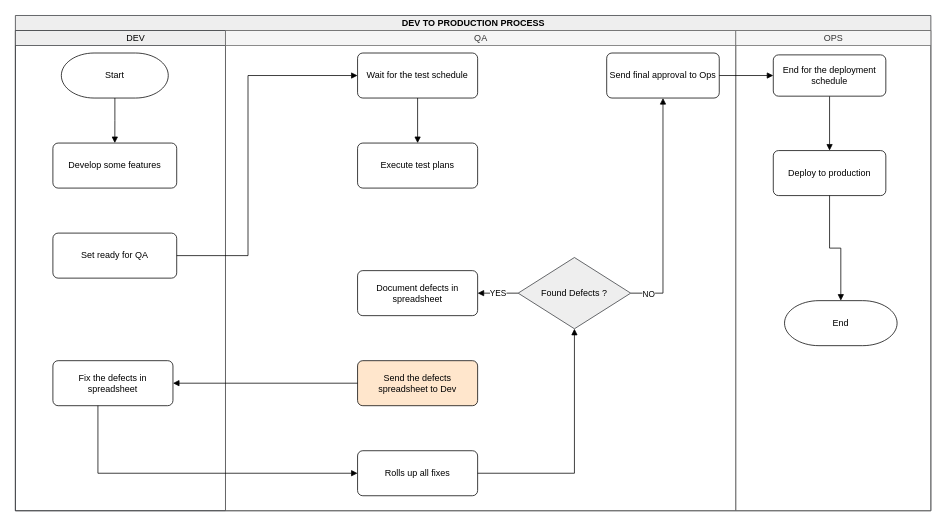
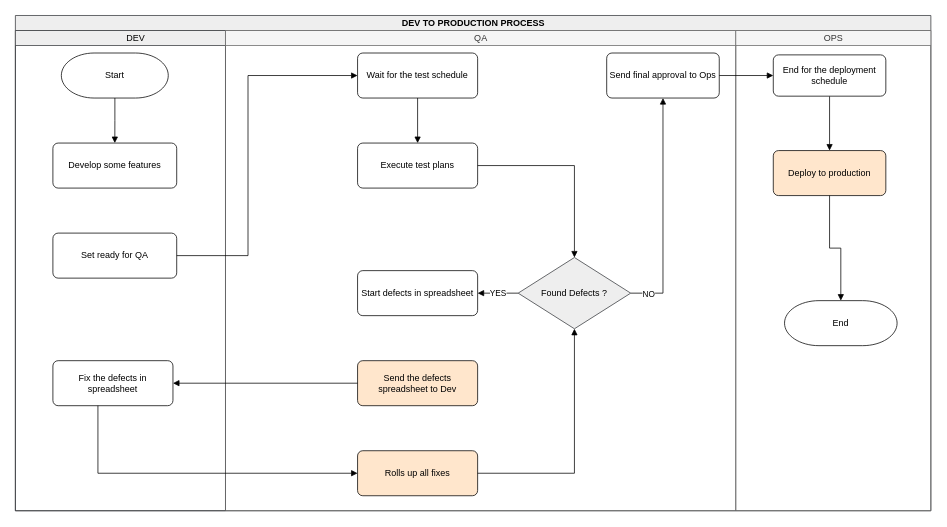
+ <mxCell id="21" style="edgeStyle=orthogonalEdgeStyle;rounded=0;orthogonalLoop=1;jettySize=auto;html=1;entryX=0.5;entryY=0;entryDx=0;entryDy=0;entryPerimeter=0;labelBackgroundColor=none;fontColor=default;fontFamily=Arial;strokeWidth=1;endArrow=block;endFill=1;" edge="1" parent="9" source="12" target="16"><mxGeometry relative="1" as="geometry"><mxPoint x="451" y="302.5" as="targetPoint" /></mxGeometry></mxCell>
- <mxCell id="26" value="Deploy to production" style="rounded=1;whiteSpace=wrap;html=1;absoluteArcSize=1;arcSize=14;strokeWidth=1;labelBackgroundColor=none;fontFamily=Arial;" vertex="1" parent="23"><mxGeometry x="50" y="160" width="150" height="60" as="geometry" /></mxCell>
+ <mxCell id="26" value="Deploy to production" style="rounded=1;whiteSpace=wrap;html=1;absoluteArcSize=1;arcSize=14;strokeWidth=1;labelBackgroundColor=none;fontFamily=Arial;fillColor=#ffe6cc;" vertex="1" parent="23"><mxGeometry x="50" y="160" width="150" height="60" as="geometry" /></mxCell>
- <mxCell id="17" value="Document defects in spreadsheet" style="rounded=1;whiteSpace=wrap;html=1;absoluteArcSize=1;arcSize=14;strokeWidth=1;labelBackgroundColor=none;fontFamily=Arial;" vertex="1" parent="9"><mxGeometry x="176" y="320" width="160" height="60" as="geometry" /></mxCell>
+ <mxCell id="17" value="Start defects in spreadsheet" style="rounded=1;whiteSpace=wrap;html=1;absoluteArcSize=1;arcSize=14;strokeWidth=1;labelBackgroundColor=none;fontFamily=Arial;" vertex="1" parent="9"><mxGeometry x="176" y="320" width="160" height="60" as="geometry" /></mxCell>
- <mxCell id="20" value="Rolls up all fixes" style="rounded=1;whiteSpace=wrap;html=1;absoluteArcSize=1;arcSize=14;strokeWidth=1;labelBackgroundColor=none;fontFamily=Arial;glass=0;" vertex="1" parent="9"><mxGeometry x="176" y="560" width="160" height="60" as="geometry" /></mxCell>
+ <mxCell id="20" value="Rolls up all fixes" style="rounded=1;whiteSpace=wrap;html=1;absoluteArcSize=1;arcSize=14;strokeWidth=1;labelBackgroundColor=none;fontFamily=Arial;glass=0;fillColor=#ffe6cc;" vertex="1" parent="9"><mxGeometry x="176" y="560" width="160" height="60" as="geometry" /></mxCell>
